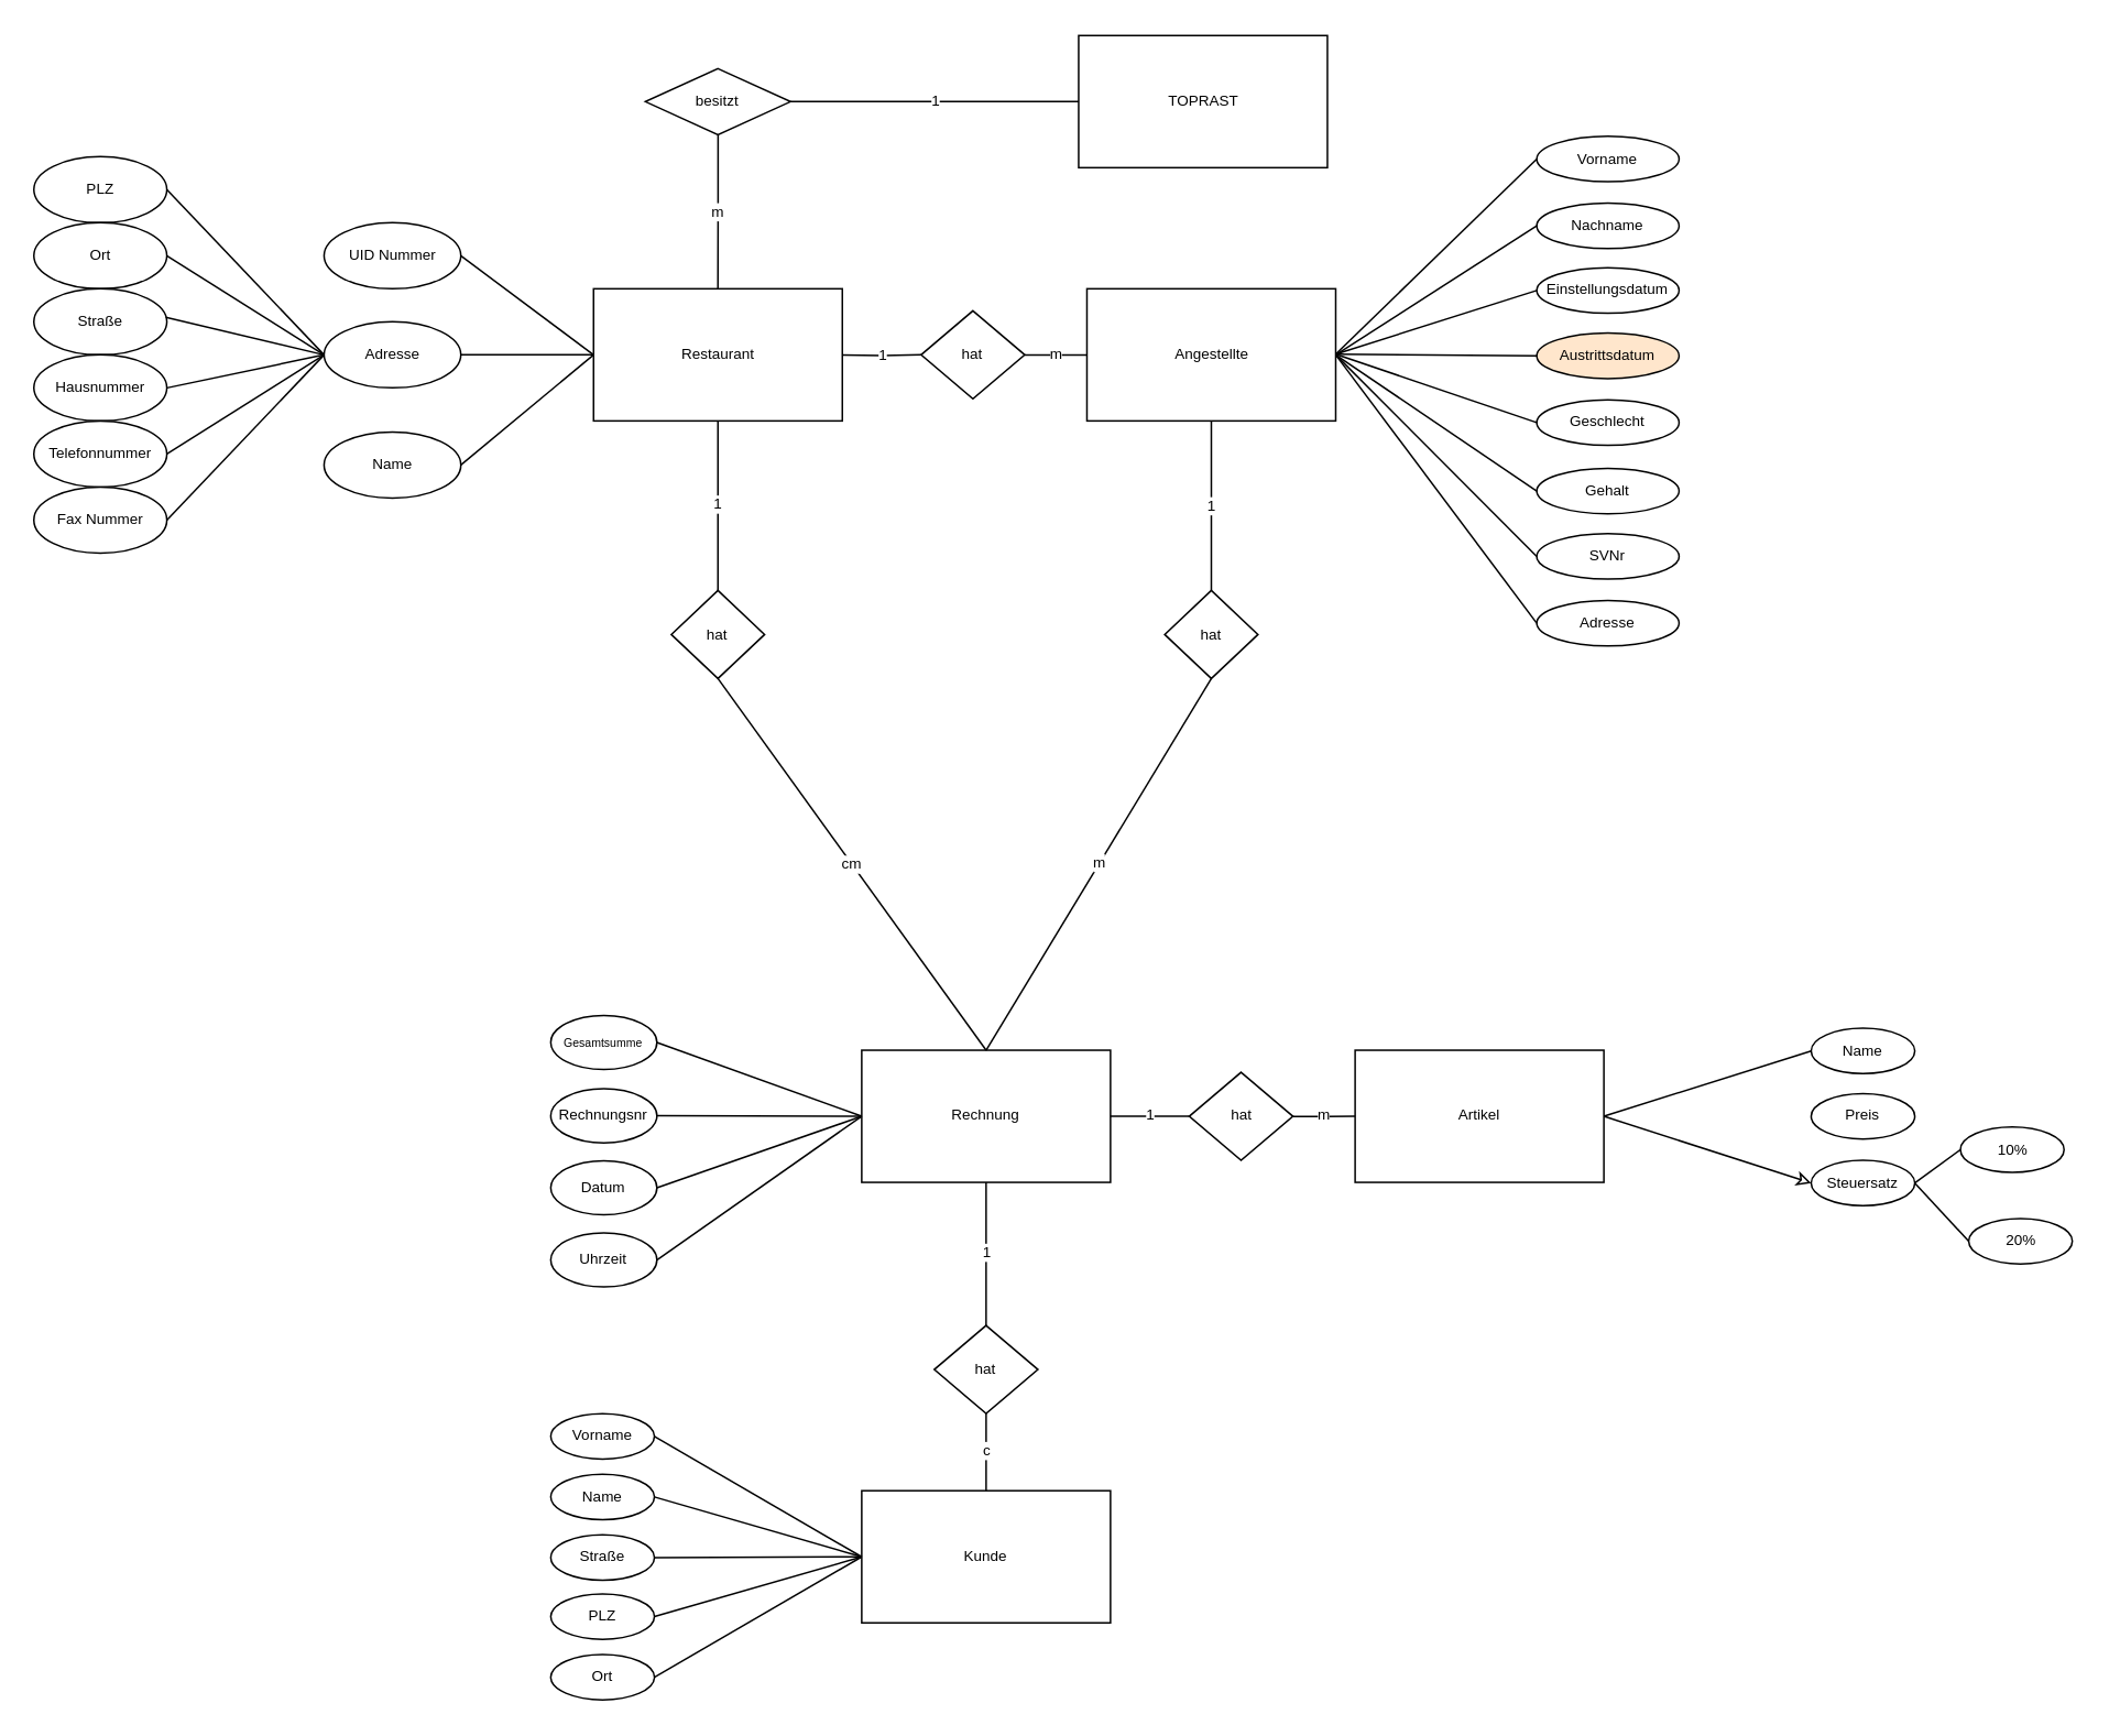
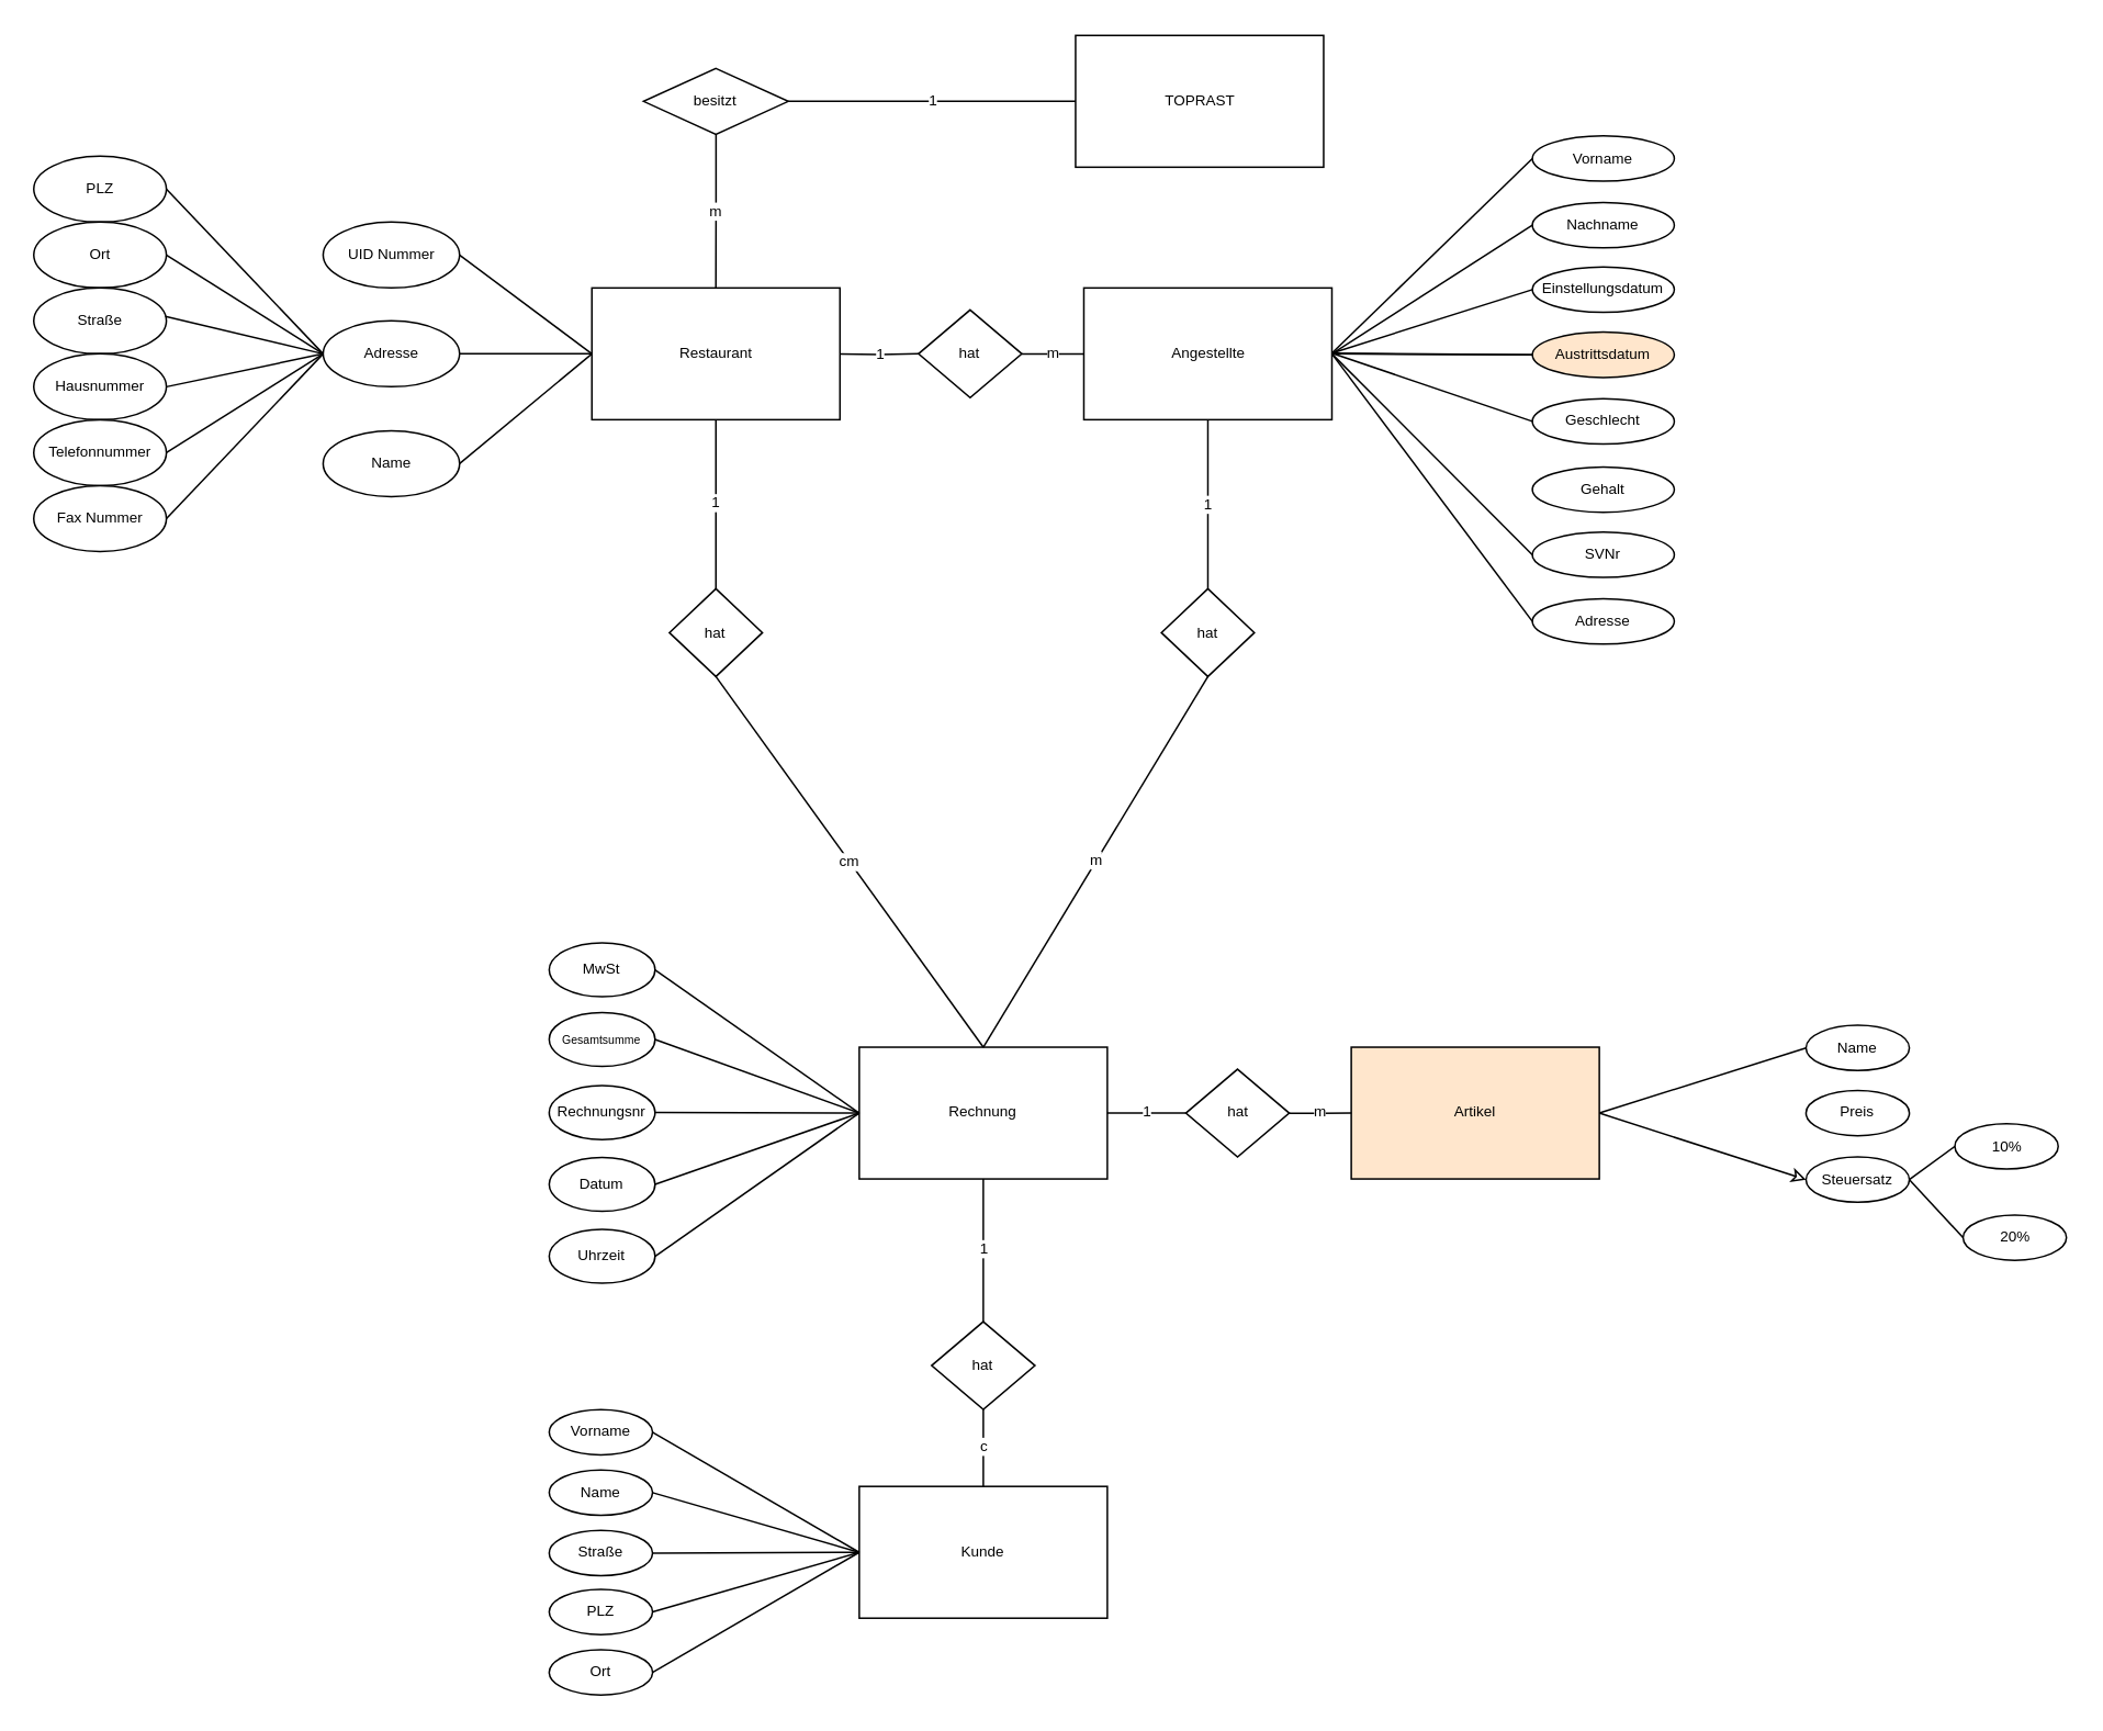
- <mxCell id="91" value="" style="endArrow=none;html=1;rounded=0;entryX=0;entryY=0.5;entryDx=0;entryDy=0;fontSize=9;endFill=0;exitX=1;exitY=0.5;exitDx=0;exitDy=0;" edge="1" parent="1" target="8" source="80"><mxGeometry width="50" height="50" relative="1" as="geometry"><mxPoint x="808.278" y="335.332" as="sourcePoint" /><mxPoint x="946.353" y="322.423" as="targetPoint" /></mxGeometry></mxCell>
+ <mxCell id="91" value="" style="endArrow=none;html=1;rounded=0;fontSize=9;endFill=0;exitX=1;exitY=0.5;exitDx=0;exitDy=0;" edge="1" parent="1" target="4" source="80"><mxGeometry width="50" height="50" relative="1" as="geometry"><mxPoint x="808.278" y="335.332" as="sourcePoint" /><mxPoint x="946.353" y="322.423" as="targetPoint" /></mxGeometry></mxCell>
+ <mxCell id="71" value="&lt;span style=&quot;font-family: arial, sans-serif; text-align: left;&quot;&gt;&lt;font style=&quot;font-size: 9px;&quot;&gt;MwSt&lt;/font&gt;&lt;/span&gt;" style="ellipse;whiteSpace=wrap;html=1;fontSize=9;fontColor=#000000;" vertex="1" parent="1"><mxGeometry x="332.996" y="572" width="64.276" height="32.726" as="geometry" /></mxCell>
+ <mxCell id="67" value="" style="endArrow=none;html=1;rounded=0;entryX=1;entryY=0.5;entryDx=0;entryDy=0;fontSize=9;endFill=0;exitX=0;exitY=0.5;exitDx=0;exitDy=0;" edge="1" parent="1" source="16" target="71"><mxGeometry width="50" height="50" relative="1" as="geometry"><mxPoint x="521.28" y="642" as="sourcePoint" /><mxPoint x="497.69" y="658.363" as="targetPoint" /></mxGeometry></mxCell>
- <mxCell id="45" value="Artikel" style="rounded=0;whiteSpace=wrap;html=1;fontSize=9;direction=west;" vertex="1" parent="1"><mxGeometry x="820.022" y="635.334" width="150.626" height="79.996" as="geometry" /></mxCell>
+ <mxCell id="45" value="Artikel" style="rounded=0;whiteSpace=wrap;html=1;fontSize=9;direction=west;fillColor=#ffe6cc;" vertex="1" parent="1"><mxGeometry x="820.022" y="635.334" width="150.626" height="79.996" as="geometry" /></mxCell>
